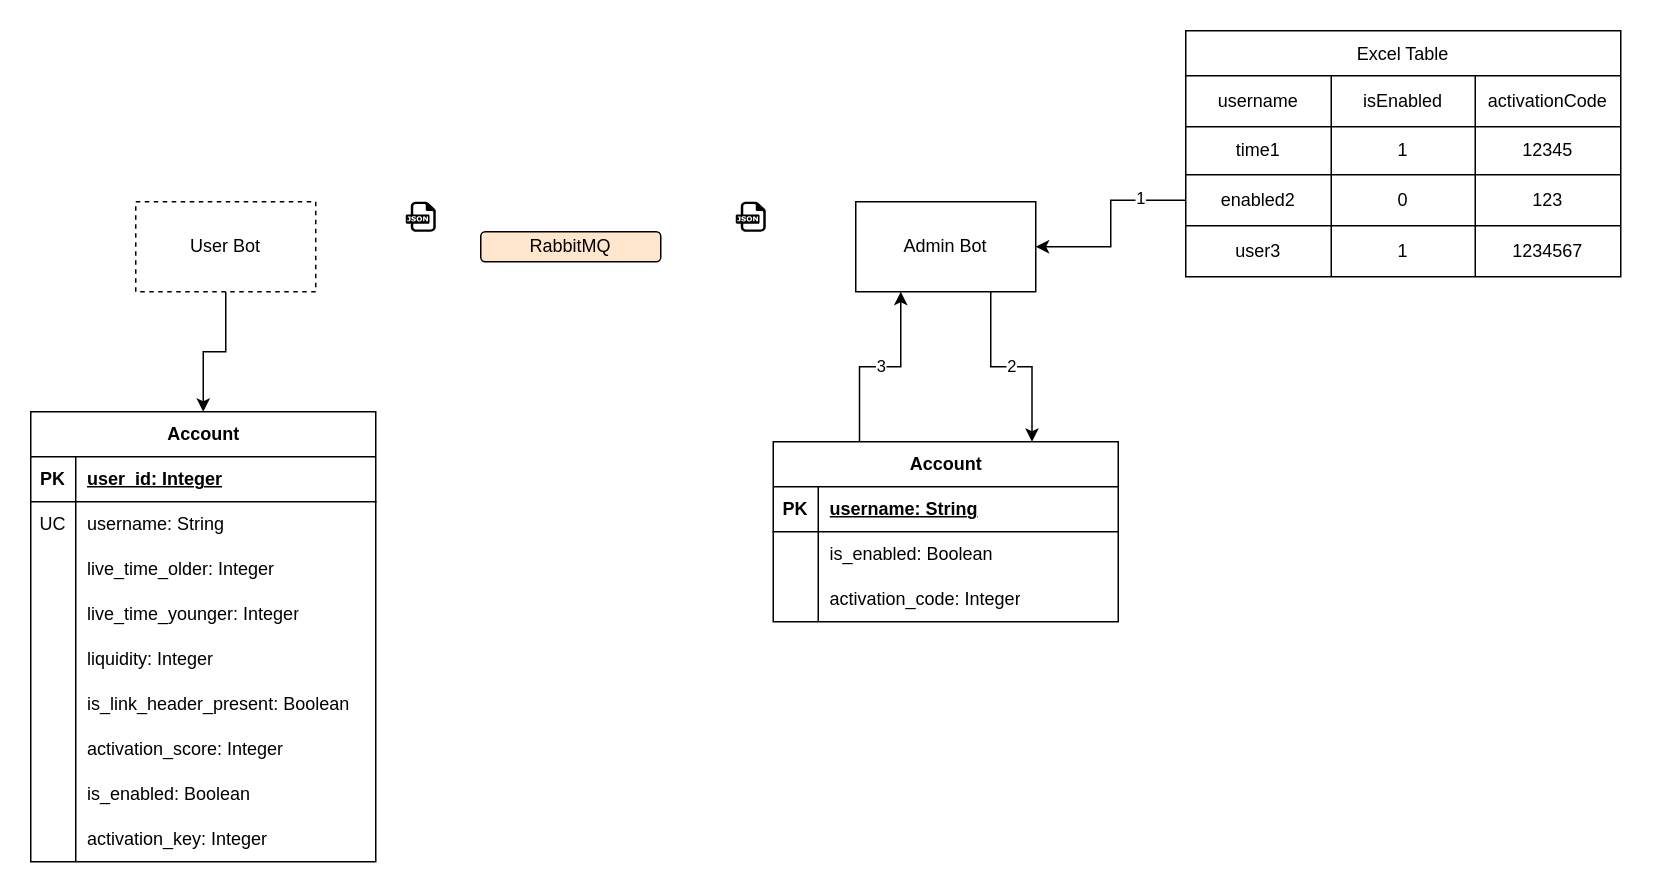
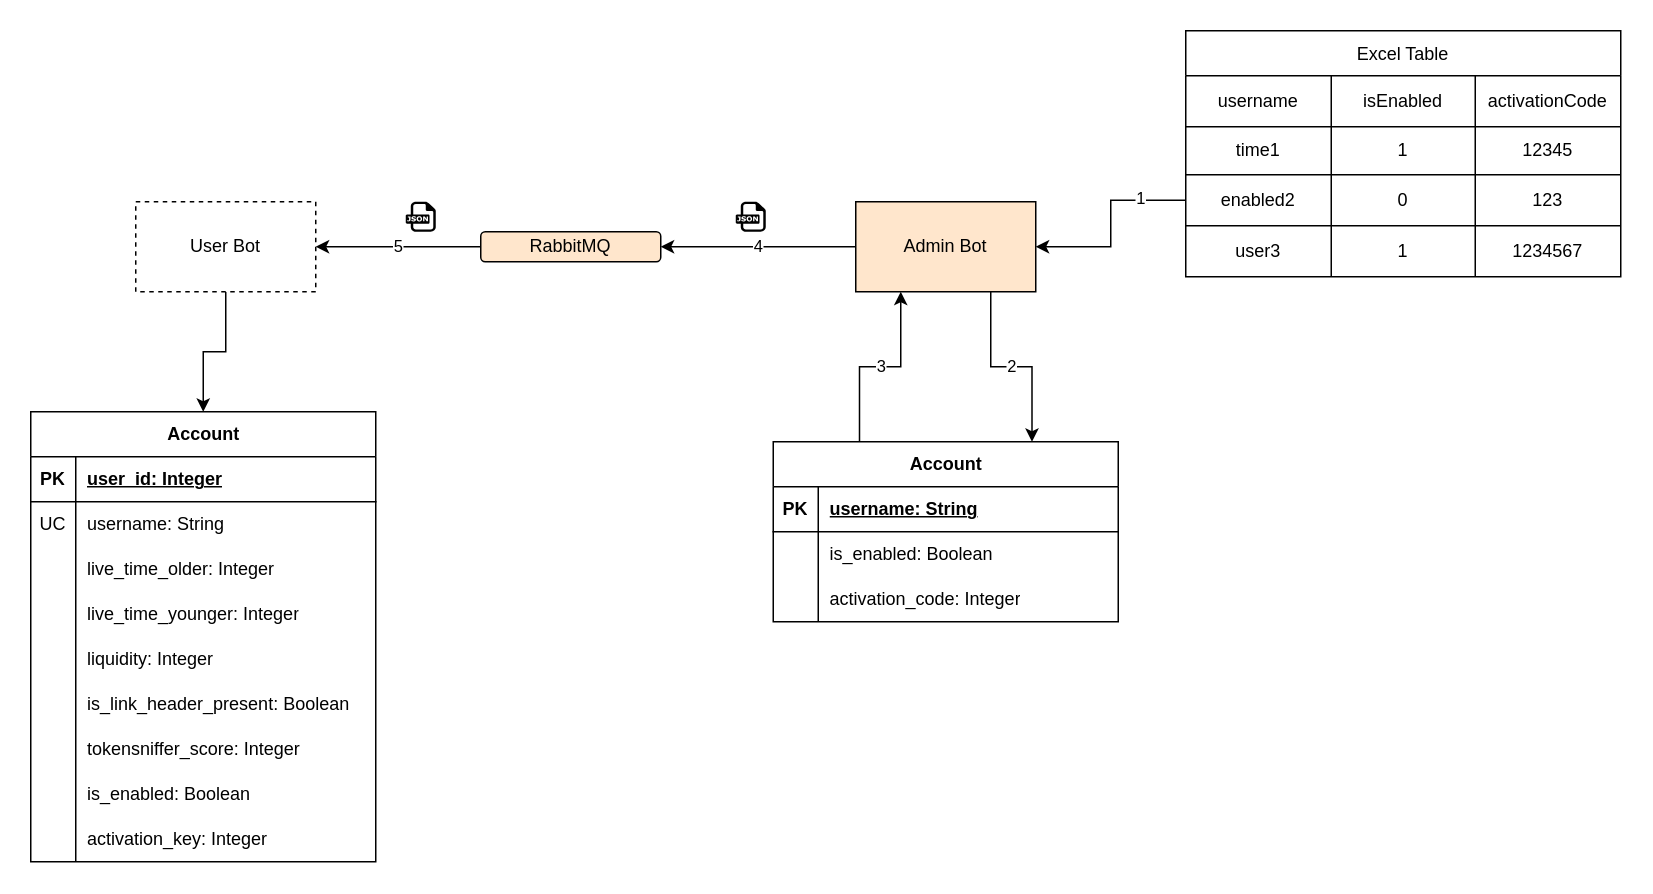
+ <mxCell id="7" value="5" style="edgeStyle=orthogonalEdgeStyle;rounded=0;orthogonalLoop=1;jettySize=auto;html=1;entryX=1;entryY=0.5;entryDx=0;entryDy=0;" edge="1" parent="1" source="8" target="3"><mxGeometry relative="1" as="geometry" /></mxCell>
+ <mxCell id="4" value="4" style="edgeStyle=orthogonalEdgeStyle;rounded=0;orthogonalLoop=1;jettySize=auto;html=1;entryX=1;entryY=0.5;entryDx=0;entryDy=0;" edge="1" parent="1" source="6" target="8"><mxGeometry relative="1" as="geometry" /></mxCell>
- <mxCell id="6" value="Admin Bot" style="rounded=0;whiteSpace=wrap;html=1;" vertex="1" parent="1"><mxGeometry x="570" y="134" width="120" height="60" as="geometry" /></mxCell>
+ <mxCell id="6" value="Admin Bot" style="rounded=0;whiteSpace=wrap;html=1;fillColor=#ffe6cc;" vertex="1" parent="1"><mxGeometry x="570" y="134" width="120" height="60" as="geometry" /></mxCell>
- <mxCell id="30" value="activation_score: Integer" style="shape=partialRectangle;connectable=0;fillColor=none;top=0;left=0;bottom=0;right=0;align=left;spacingLeft=6;overflow=hidden;whiteSpace=wrap;html=1;" vertex="1" parent="28"><mxGeometry x="30" width="200" height="30" as="geometry"><mxRectangle width="200" height="30" as="alternateBounds" /></mxGeometry></mxCell>
+ <mxCell id="30" value="tokensniffer_score: Integer" style="shape=partialRectangle;connectable=0;fillColor=none;top=0;left=0;bottom=0;right=0;align=left;spacingLeft=6;overflow=hidden;whiteSpace=wrap;html=1;" vertex="1" parent="28"><mxGeometry x="30" width="200" height="30" as="geometry"><mxRectangle width="200" height="30" as="alternateBounds" /></mxGeometry></mxCell>
